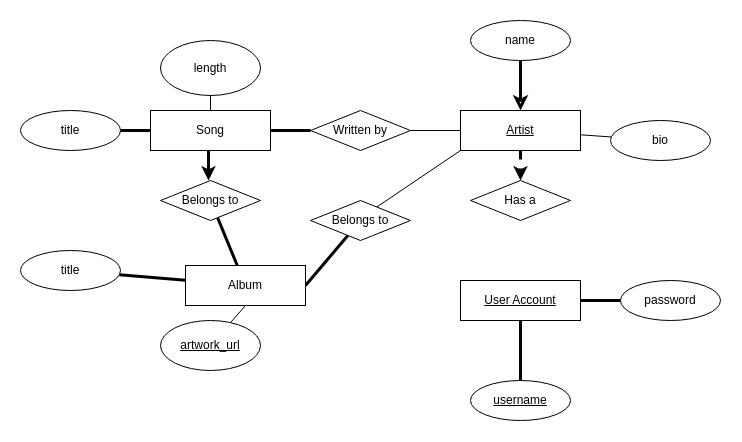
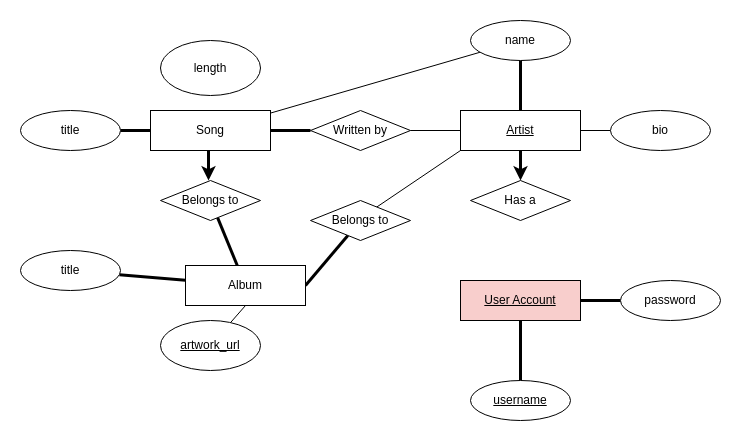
- <mxCell id="16" value="" style="edgeStyle=none;html=1;endArrow=classic;endFill=0;strokeWidth=3;" parent="1" source="17" target="14" edge="1"><mxGeometry relative="1" as="geometry" /></mxCell>
+ <mxCell id="16" value="" style="edgeStyle=none;html=1;endArrow=none;endFill=0;strokeWidth=3;" parent="1" source="17" target="14" edge="1"><mxGeometry relative="1" as="geometry" /></mxCell>
- <mxCell id="4" value="" style="edgeStyle=none;html=1;endArrow=none;endFill=0;" parent="1" source="8" target="2" edge="1"><mxGeometry relative="1" as="geometry" /></mxCell>
+ <mxCell id="4" value="" style="edgeStyle=none;html=1;endArrow=none;endFill=0;" parent="1" source="8" target="17" edge="1"><mxGeometry relative="1" as="geometry" /></mxCell>
- <mxCell id="15" value="bio" style="ellipse;whiteSpace=wrap;html=1;" parent="1" vertex="1"><mxGeometry x="610" y="120" width="100" height="40" as="geometry" /></mxCell>
+ <mxCell id="15" value="bio" style="ellipse;whiteSpace=wrap;html=1;" parent="1" vertex="1"><mxGeometry x="610" y="110" width="100" height="40" as="geometry" /></mxCell>
- <mxCell id="13" value="" style="edgeStyle=none;jumpSize=6;html=1;strokeWidth=3;startArrow=none;startFill=0;endArrow=classic;endFill=1;startSize=6;endSize=5;dashed=1;" parent="1" source="14" target="25" edge="1"><mxGeometry relative="1" as="geometry" /></mxCell>
+ <mxCell id="13" value="" style="edgeStyle=none;jumpSize=6;html=1;strokeWidth=3;startArrow=none;startFill=0;endArrow=classic;endFill=1;startSize=6;endSize=5;" parent="1" source="14" target="25" edge="1"><mxGeometry relative="1" as="geometry" /></mxCell>
- <mxCell id="27" value="&lt;u&gt;User Account&lt;/u&gt;" style="rounded=0;whiteSpace=wrap;html=1;" parent="1" vertex="1"><mxGeometry x="460" y="280" width="120" height="40" as="geometry" /></mxCell>
+ <mxCell id="27" value="&lt;u&gt;User Account&lt;/u&gt;" style="rounded=0;whiteSpace=wrap;html=1;fillColor=#f8cecc;" parent="1" vertex="1"><mxGeometry x="460" y="280" width="120" height="40" as="geometry" /></mxCell>
